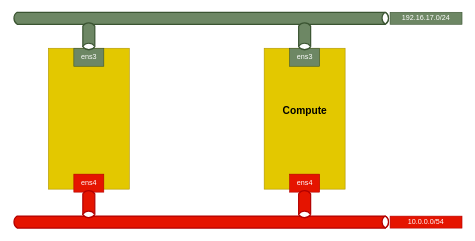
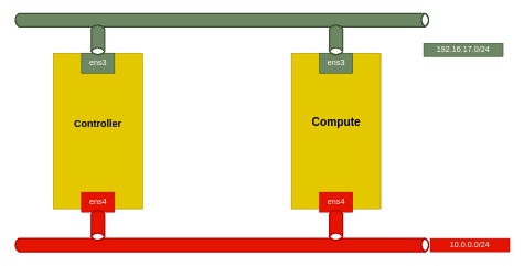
- <mxCell id="16" value="192.16.17.0/24" style="text;html=1;strokeColor=#3A5431;fillColor=#6d8764;align=center;verticalAlign=middle;whiteSpace=wrap;rounded=0;fontColor=#ffffff;" vertex="1" parent="1"><mxGeometry x="650" y="20" width="120" height="20" as="geometry" /></mxCell>
+ <mxCell id="16" value="192.16.17.0/24" style="text;html=1;strokeColor=#3A5431;fillColor=#6d8764;align=center;verticalAlign=middle;whiteSpace=wrap;rounded=0;fontColor=#ffffff;" vertex="1" parent="1"><mxGeometry x="640" y="65" width="120" height="20" as="geometry" /></mxCell>
+ <mxCell id="4" value="&lt;b&gt;&lt;font style=&quot;font-size: 15px&quot;&gt;Controller&lt;/font&gt;&lt;/b&gt;" style="text;html=1;strokeColor=none;fillColor=none;align=center;verticalAlign=middle;whiteSpace=wrap;rounded=0;" vertex="1" parent="1"><mxGeometry x="126.25" y="160" width="42.5" height="50" as="geometry" /></mxCell>
- <mxCell id="17" value="10.0.0.0/54" style="text;html=1;strokeColor=#B20000;fillColor=#e51400;align=center;verticalAlign=middle;whiteSpace=wrap;rounded=0;fontColor=#ffffff;" vertex="1" parent="1"><mxGeometry x="650" y="360" width="120" height="20" as="geometry" /></mxCell>
+ <mxCell id="17" value="10.0.0.0/24" style="text;html=1;strokeColor=#B20000;fillColor=#e51400;align=center;verticalAlign=middle;whiteSpace=wrap;rounded=0;fontColor=#ffffff;" vertex="1" parent="1"><mxGeometry x="650" y="360" width="120" height="20" as="geometry" /></mxCell>
